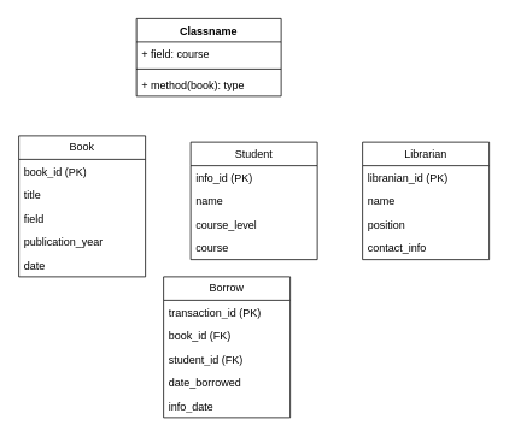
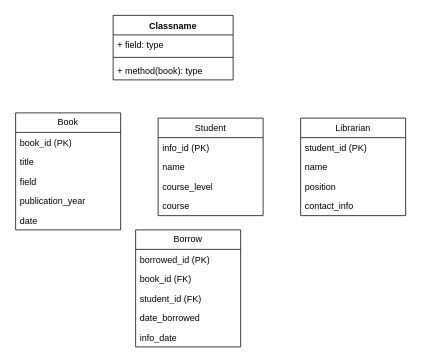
- <mxCell id="25" value="+ field: course" style="text;strokeColor=none;fillColor=none;align=left;verticalAlign=top;spacingLeft=4;spacingRight=4;overflow=hidden;rotatable=0;points=[[0,0.5],[1,0.5]];portConstraint=eastwest;whiteSpace=wrap;html=1;" vertex="1" parent="24"><mxGeometry y="26" width="160" height="26" as="geometry" /></mxCell>
+ <mxCell id="25" value="+ field: type" style="text;strokeColor=none;fillColor=none;align=left;verticalAlign=top;spacingLeft=4;spacingRight=4;overflow=hidden;rotatable=0;points=[[0,0.5],[1,0.5]];portConstraint=eastwest;whiteSpace=wrap;html=1;" vertex="1" parent="24"><mxGeometry y="26" width="160" height="26" as="geometry" /></mxCell>
- <mxCell id="20" value="libranian_id (PK)" style="text;strokeColor=none;fillColor=none;align=left;verticalAlign=top;spacingLeft=4;spacingRight=4;overflow=hidden;rotatable=0;points=[[0,0.5],[1,0.5]];portConstraint=eastwest;whiteSpace=wrap;html=1;" vertex="1" parent="19"><mxGeometry y="26" width="140" height="26" as="geometry" /></mxCell>
+ <mxCell id="20" value="student_id (PK)" style="text;strokeColor=none;fillColor=none;align=left;verticalAlign=top;spacingLeft=4;spacingRight=4;overflow=hidden;rotatable=0;points=[[0,0.5],[1,0.5]];portConstraint=eastwest;whiteSpace=wrap;html=1;" vertex="1" parent="19"><mxGeometry y="26" width="140" height="26" as="geometry" /></mxCell>
- <mxCell id="14" value="transaction_id (PK)" style="text;strokeColor=none;fillColor=none;align=left;verticalAlign=top;spacingLeft=4;spacingRight=4;overflow=hidden;rotatable=0;points=[[0,0.5],[1,0.5]];portConstraint=eastwest;whiteSpace=wrap;html=1;" vertex="1" parent="13"><mxGeometry y="26" width="140" height="26" as="geometry" /></mxCell>
+ <mxCell id="14" value="borrowed_id (PK)" style="text;strokeColor=none;fillColor=none;align=left;verticalAlign=top;spacingLeft=4;spacingRight=4;overflow=hidden;rotatable=0;points=[[0,0.5],[1,0.5]];portConstraint=eastwest;whiteSpace=wrap;html=1;" vertex="1" parent="13"><mxGeometry y="26" width="140" height="26" as="geometry" /></mxCell>
